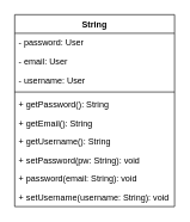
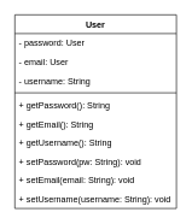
- <mxCell id="2" value="String" style="swimlane;fontStyle=1;align=center;verticalAlign=top;childLayout=stackLayout;horizontal=1;startSize=26;horizontalStack=0;resizeParent=1;resizeParentMax=0;resizeLast=0;collapsible=1;marginBottom=0;" parent="1" vertex="1"><mxGeometry x="20" y="20" width="223" height="268" as="geometry"><mxRectangle x="48" y="96" width="54" height="26" as="alternateBounds" /></mxGeometry></mxCell>
+ <mxCell id="2" value="User" style="swimlane;fontStyle=1;align=center;verticalAlign=top;childLayout=stackLayout;horizontal=1;startSize=26;horizontalStack=0;resizeParent=1;resizeParentMax=0;resizeLast=0;collapsible=1;marginBottom=0;" parent="1" vertex="1"><mxGeometry x="20" y="20" width="223" height="268" as="geometry"><mxRectangle x="48" y="96" width="54" height="26" as="alternateBounds" /></mxGeometry></mxCell>
- <mxCell id="5" value="- username: User" style="text;strokeColor=none;fillColor=none;align=left;verticalAlign=top;spacingLeft=4;spacingRight=4;overflow=hidden;rotatable=0;points=[[0,0.5],[1,0.5]];portConstraint=eastwest;" parent="2" vertex="1"><mxGeometry y="78" width="223" height="26" as="geometry" /></mxCell>
+ <mxCell id="5" value="- username: String" style="text;strokeColor=none;fillColor=none;align=left;verticalAlign=top;spacingLeft=4;spacingRight=4;overflow=hidden;rotatable=0;points=[[0,0.5],[1,0.5]];portConstraint=eastwest;" parent="2" vertex="1"><mxGeometry y="78" width="223" height="26" as="geometry" /></mxCell>
- <mxCell id="11" value="+ password(email: String): void" style="text;strokeColor=none;fillColor=none;align=left;verticalAlign=top;spacingLeft=4;spacingRight=4;overflow=hidden;rotatable=0;points=[[0,0.5],[1,0.5]];portConstraint=eastwest;" parent="2" vertex="1"><mxGeometry y="216" width="223" height="26" as="geometry" /></mxCell>
+ <mxCell id="11" value="+ setEmail(email: String): void" style="text;strokeColor=none;fillColor=none;align=left;verticalAlign=top;spacingLeft=4;spacingRight=4;overflow=hidden;rotatable=0;points=[[0,0.5],[1,0.5]];portConstraint=eastwest;" parent="2" vertex="1"><mxGeometry y="216" width="223" height="26" as="geometry" /></mxCell>
